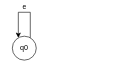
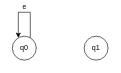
+ <mxCell id="3" value="q1" style="ellipse;whiteSpace=wrap;html=1;aspect=fixed;" parent="1" vertex="1"><mxGeometry x="140" y="60" width="40" height="40" as="geometry" /></mxCell>
